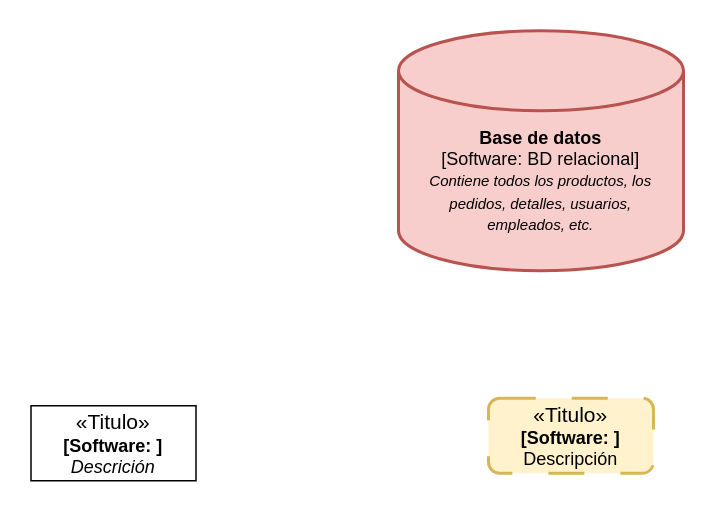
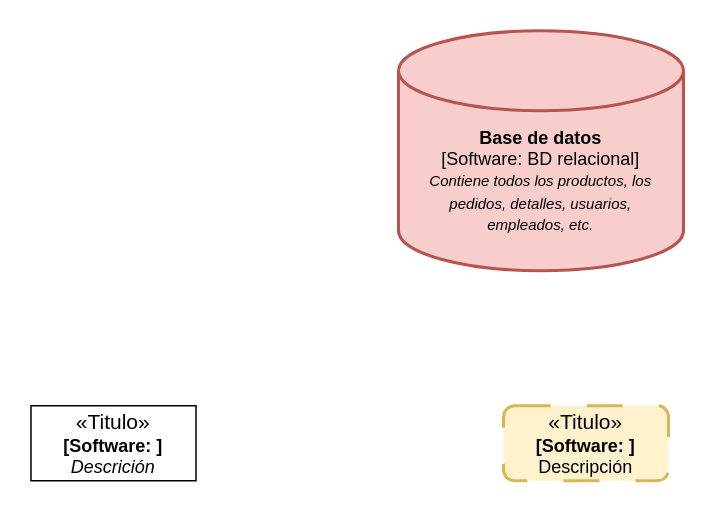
- <mxCell id="6" value="&lt;font style=&quot;font-size: 14px;&quot;&gt;«Titulo»&lt;/font&gt;&lt;br&gt;&lt;b&gt;[Software: ]&lt;/b&gt;&lt;div&gt;Descripción&lt;/div&gt;" style="html=1;whiteSpace=wrap;dashed=1;dashPattern=12 12;strokeWidth=2;fillColor=#fff2cc;strokeColor=#d6b656;rounded=1;glass=0;shadow=0;fixedWidth=1;resizeHeight=1;resizeWidth=1;" vertex="1" parent="1"><mxGeometry x="325" y="265" width="110" height="50" as="geometry" /></mxCell>
+ <mxCell id="6" value="&lt;font style=&quot;font-size: 14px;&quot;&gt;«Titulo»&lt;/font&gt;&lt;br&gt;&lt;b&gt;[Software: ]&lt;/b&gt;&lt;div&gt;Descripción&lt;/div&gt;" style="html=1;whiteSpace=wrap;dashed=1;dashPattern=12 12;strokeWidth=2;fillColor=#fff2cc;strokeColor=#d6b656;rounded=1;glass=0;shadow=0;fixedWidth=1;resizeHeight=1;resizeWidth=1;" vertex="1" parent="1"><mxGeometry x="335" y="270" width="110" height="50" as="geometry" /></mxCell>
